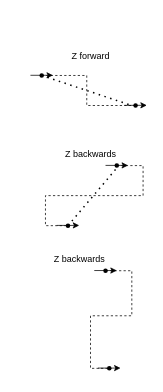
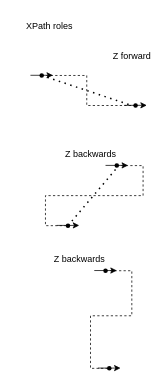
+ <mxCell id="2" value="XPath roles&lt;br&gt;" style="text;html=1;align=center;verticalAlign=middle;resizable=0;points=[];autosize=1;strokeColor=none;fillColor=none;" parent="1" vertex="1"><mxGeometry x="20" y="20" width="90" height="30" as="geometry" /></mxCell>
- <mxCell id="14" value="Z forward" style="text;html=1;align=center;verticalAlign=middle;resizable=0;points=[];autosize=1;strokeColor=none;fillColor=none;" parent="1" vertex="1"><mxGeometry x="85" y="60" width="70" height="30" as="geometry" /></mxCell>
+ <mxCell id="14" value="Z forward" style="text;html=1;align=center;verticalAlign=middle;resizable=0;points=[];autosize=1;strokeColor=none;fillColor=none;" parent="1" vertex="1"><mxGeometry x="140" y="60" width="70" height="30" as="geometry" /></mxCell>
